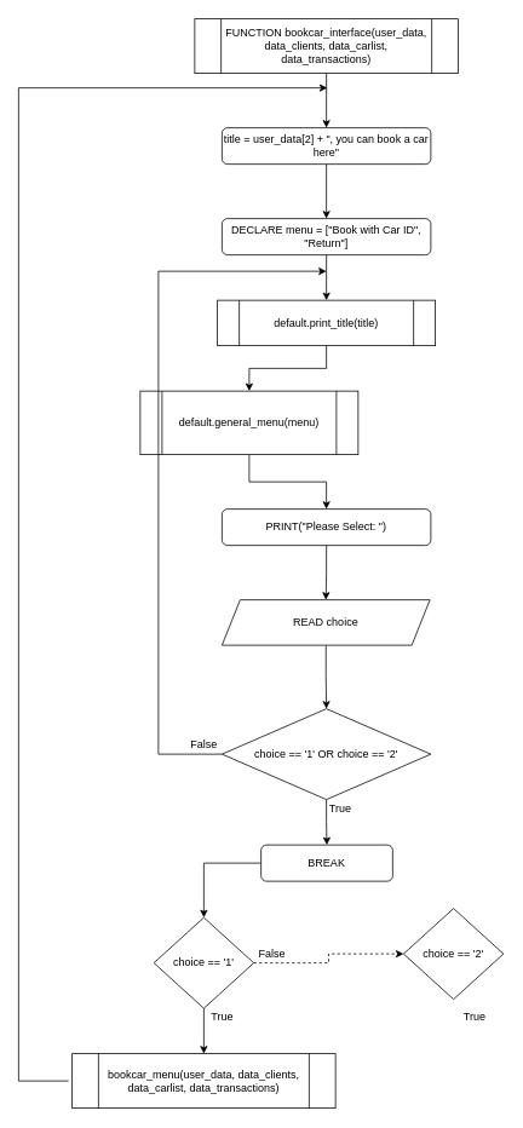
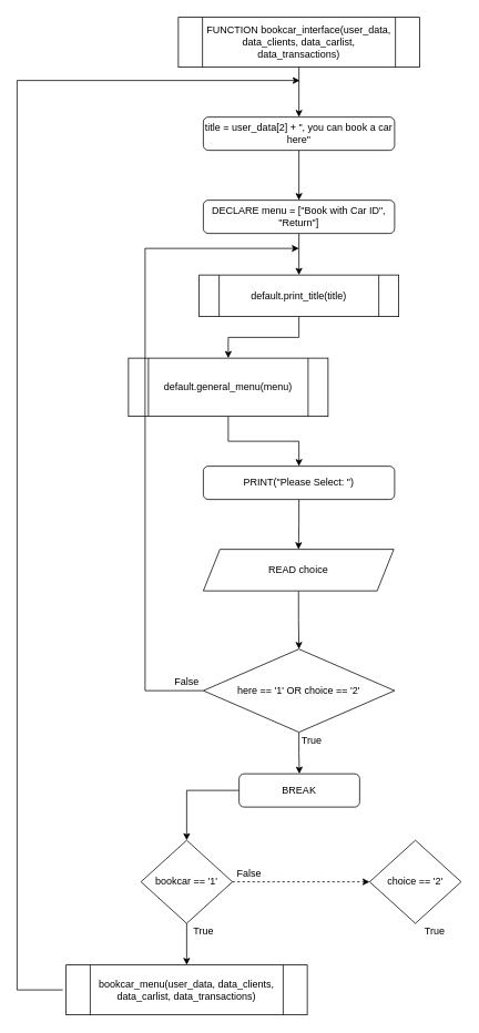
- <mxCell id="18" value="choice == '1' OR choice == '2'" style="rhombus;whiteSpace=wrap;html=1;" vertex="1" parent="1"><mxGeometry x="244" y="780" width="230" height="100" as="geometry" /></mxCell>
+ <mxCell id="18" value="here == '1' OR choice == '2'" style="rhombus;whiteSpace=wrap;html=1;" vertex="1" parent="1"><mxGeometry x="244" y="780" width="230" height="100" as="geometry" /></mxCell>
- <mxCell id="26" value="choice == '2'" style="rhombus;whiteSpace=wrap;html=1;" vertex="1" parent="1"><mxGeometry x="444" y="1000" width="110" height="100" as="geometry" /></mxCell>
+ <mxCell id="26" value="choice == '2'" style="rhombus;whiteSpace=wrap;html=1;" vertex="1" parent="1"><mxGeometry x="444" y="1010" width="110" height="100" as="geometry" /></mxCell>
- <mxCell id="25" value="choice == '1'" style="rhombus;whiteSpace=wrap;html=1;" vertex="1" parent="1"><mxGeometry x="169" y="1010" width="110" height="100" as="geometry" /></mxCell>
+ <mxCell id="25" value="bookcar == '1'" style="rhombus;whiteSpace=wrap;html=1;" vertex="1" parent="1"><mxGeometry x="169" y="1010" width="110" height="100" as="geometry" /></mxCell>
